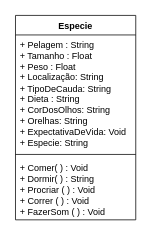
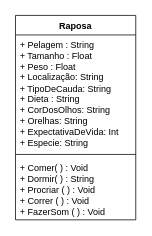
- <mxCell id="2" value="Especie" style="swimlane;fontStyle=1;align=center;verticalAlign=top;childLayout=stackLayout;horizontal=1;startSize=26;horizontalStack=0;resizeParent=1;resizeParentMax=0;resizeLast=0;collapsible=1;marginBottom=0;whiteSpace=wrap;html=1;" vertex="1" parent="1"><mxGeometry x="20" y="20" width="160" height="272" as="geometry" /></mxCell>
+ <mxCell id="2" value="Raposa" style="swimlane;fontStyle=1;align=center;verticalAlign=top;childLayout=stackLayout;horizontal=1;startSize=26;horizontalStack=0;resizeParent=1;resizeParentMax=0;resizeLast=0;collapsible=1;marginBottom=0;whiteSpace=wrap;html=1;" vertex="1" parent="1"><mxGeometry x="20" y="20" width="160" height="272" as="geometry" /></mxCell>
- <mxCell id="3" value="+ Pelagem : String&lt;br&gt;+ Tamanho : Float&lt;br&gt;+ Peso : Float&lt;br&gt;+ Localização: String&lt;br&gt;+ TipoDeCauda: String&lt;br&gt;+ Dieta : String&lt;br&gt;+ CorDosOlhos: String&lt;br&gt;+ Orelhas: String&lt;br&gt;+ ExpectativaDeVida: Void&lt;br&gt;+ Especie: String" style="text;strokeColor=none;fillColor=none;align=left;verticalAlign=top;spacingLeft=4;spacingRight=4;overflow=hidden;rotatable=0;points=[[0,0.5],[1,0.5]];portConstraint=eastwest;whiteSpace=wrap;html=1;" vertex="1" parent="2"><mxGeometry y="26" width="160" height="154" as="geometry" /></mxCell>
+ <mxCell id="3" value="+ Pelagem : String&lt;br&gt;+ Tamanho : Float&lt;br&gt;+ Peso : Float&lt;br&gt;+ Localização: String&lt;br&gt;+ TipoDeCauda: String&lt;br&gt;+ Dieta : String&lt;br&gt;+ CorDosOlhos: String&lt;br&gt;+ Orelhas: String&lt;br&gt;+ ExpectativaDeVida: Int&lt;br&gt;+ Especie: String" style="text;strokeColor=none;fillColor=none;align=left;verticalAlign=top;spacingLeft=4;spacingRight=4;overflow=hidden;rotatable=0;points=[[0,0.5],[1,0.5]];portConstraint=eastwest;whiteSpace=wrap;html=1;" vertex="1" parent="2"><mxGeometry y="26" width="160" height="154" as="geometry" /></mxCell>
